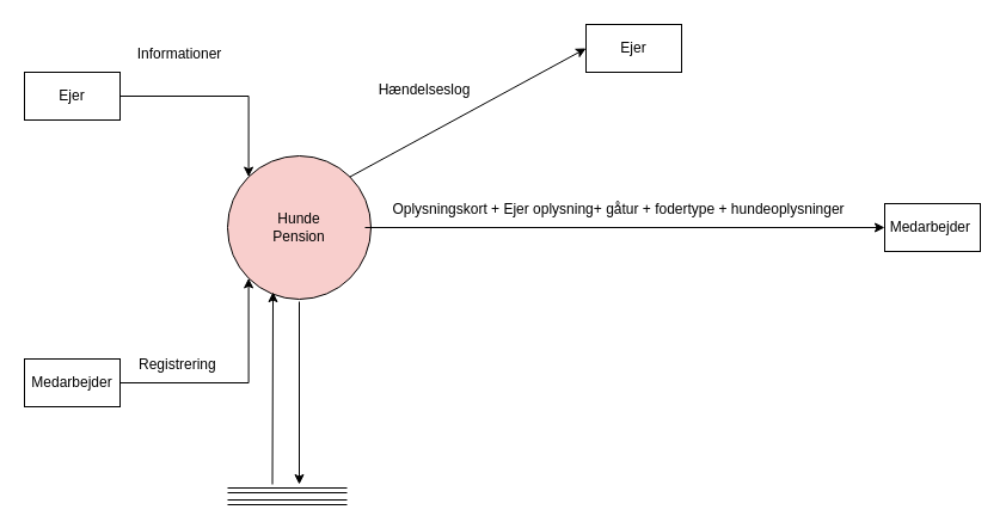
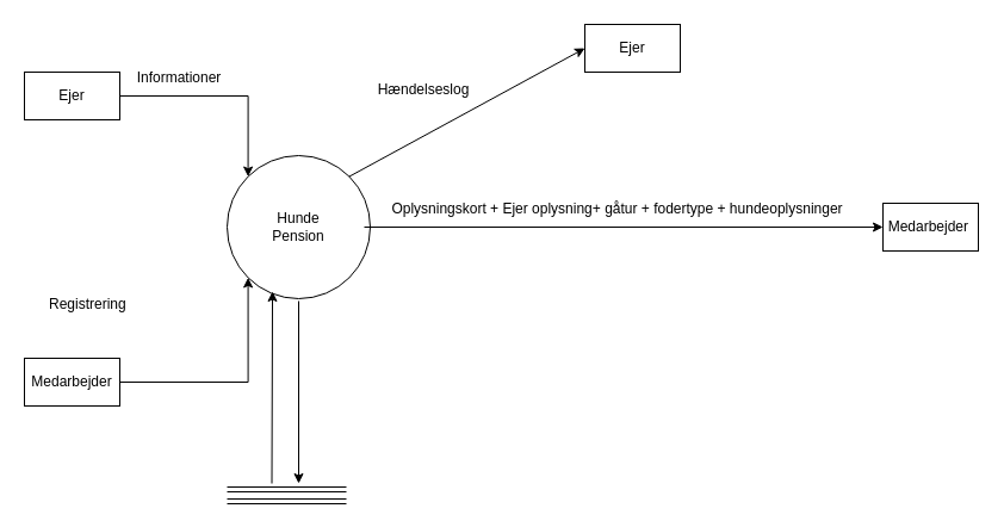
- <mxCell id="17" value="Informationer" style="text;html=1;align=center;verticalAlign=middle;whiteSpace=wrap;rounded=0;" vertex="1" parent="1"><mxGeometry x="110" y="30" width="80" height="30" as="geometry" /></mxCell>
+ <mxCell id="17" value="Informationer" style="text;html=1;align=center;verticalAlign=middle;whiteSpace=wrap;rounded=0;" vertex="1" parent="1"><mxGeometry x="110" y="50" width="80" height="30" as="geometry" /></mxCell>
- <mxCell id="2" value="Hunde&lt;div&gt;Pension&lt;/div&gt;" style="ellipse;whiteSpace=wrap;html=1;aspect=fixed;fillColor=#f8cecc;" vertex="1" parent="1"><mxGeometry x="190" y="130" width="120" height="120" as="geometry" /></mxCell>
+ <mxCell id="2" value="Hunde&lt;div&gt;Pension&lt;/div&gt;" style="ellipse;whiteSpace=wrap;html=1;aspect=fixed;" vertex="1" parent="1"><mxGeometry x="190" y="130" width="120" height="120" as="geometry" /></mxCell>
- <mxCell id="18" value="Registrering&amp;nbsp;" style="text;html=1;align=center;verticalAlign=middle;whiteSpace=wrap;rounded=0;" vertex="1" parent="1"><mxGeometry x="120" y="290" width="60" height="30" as="geometry" /></mxCell>
+ <mxCell id="18" value="Registrering&amp;nbsp;" style="text;html=1;align=center;verticalAlign=middle;whiteSpace=wrap;rounded=0;" vertex="1" parent="1"><mxGeometry x="45" y="240" width="60" height="30" as="geometry" /></mxCell>
